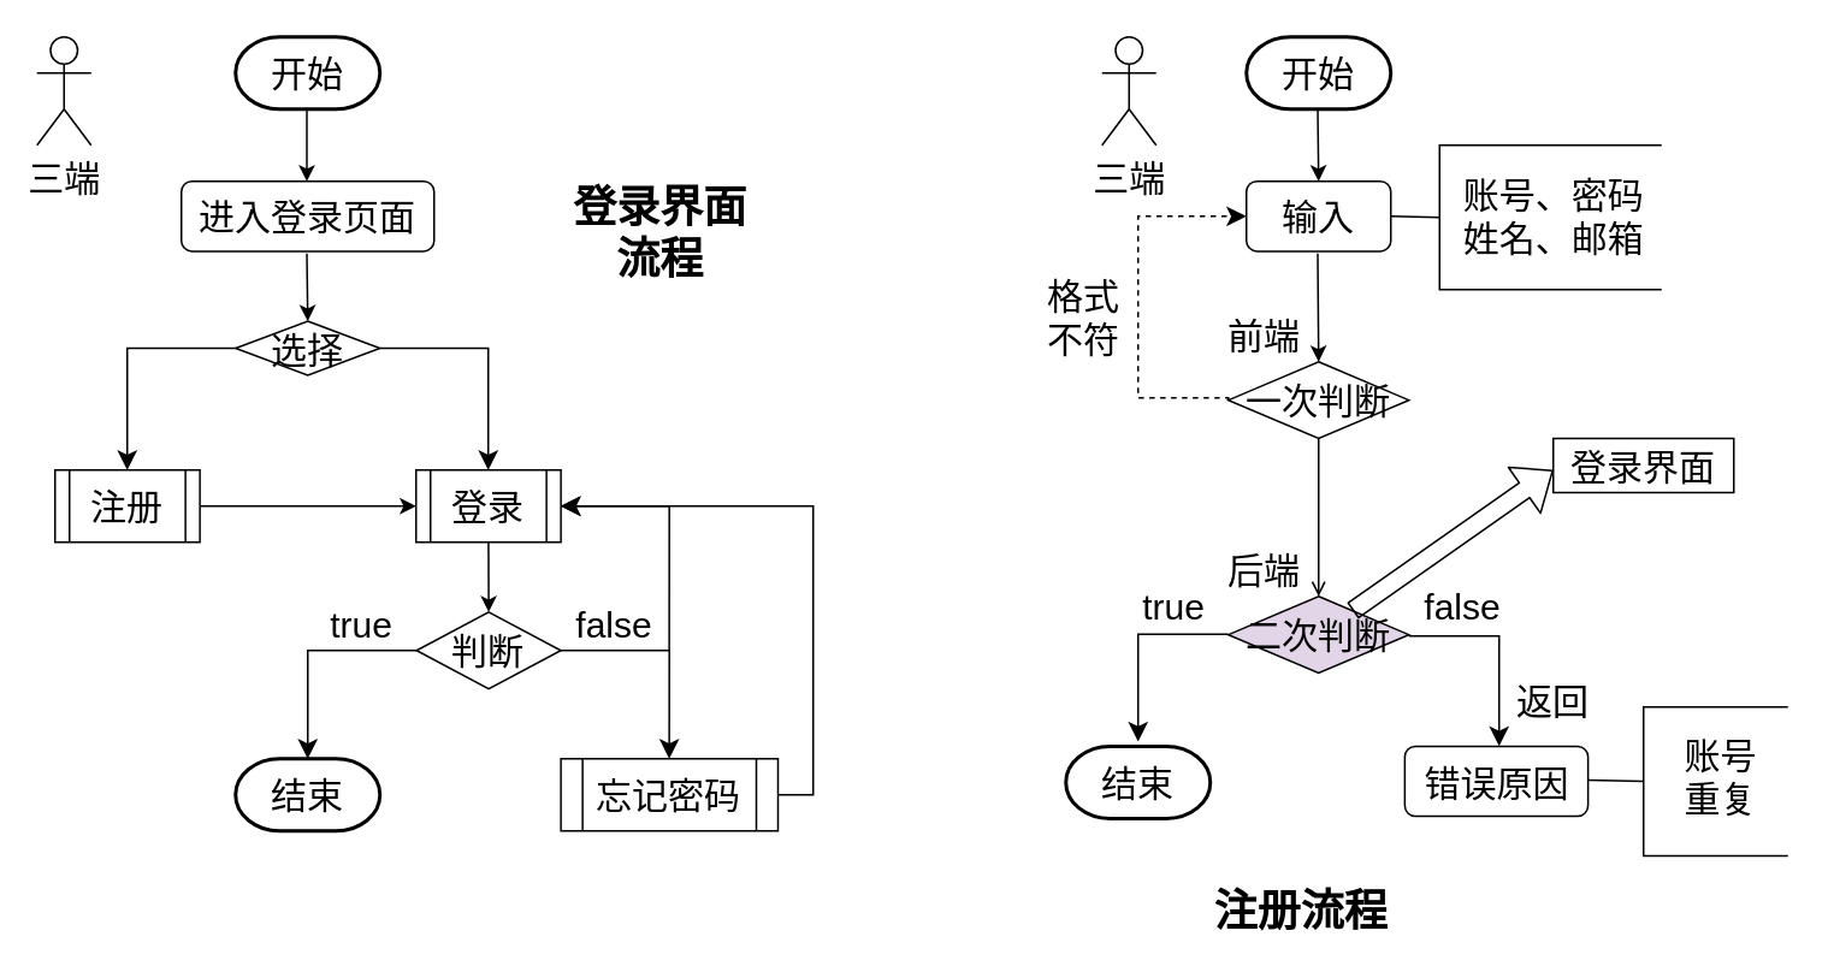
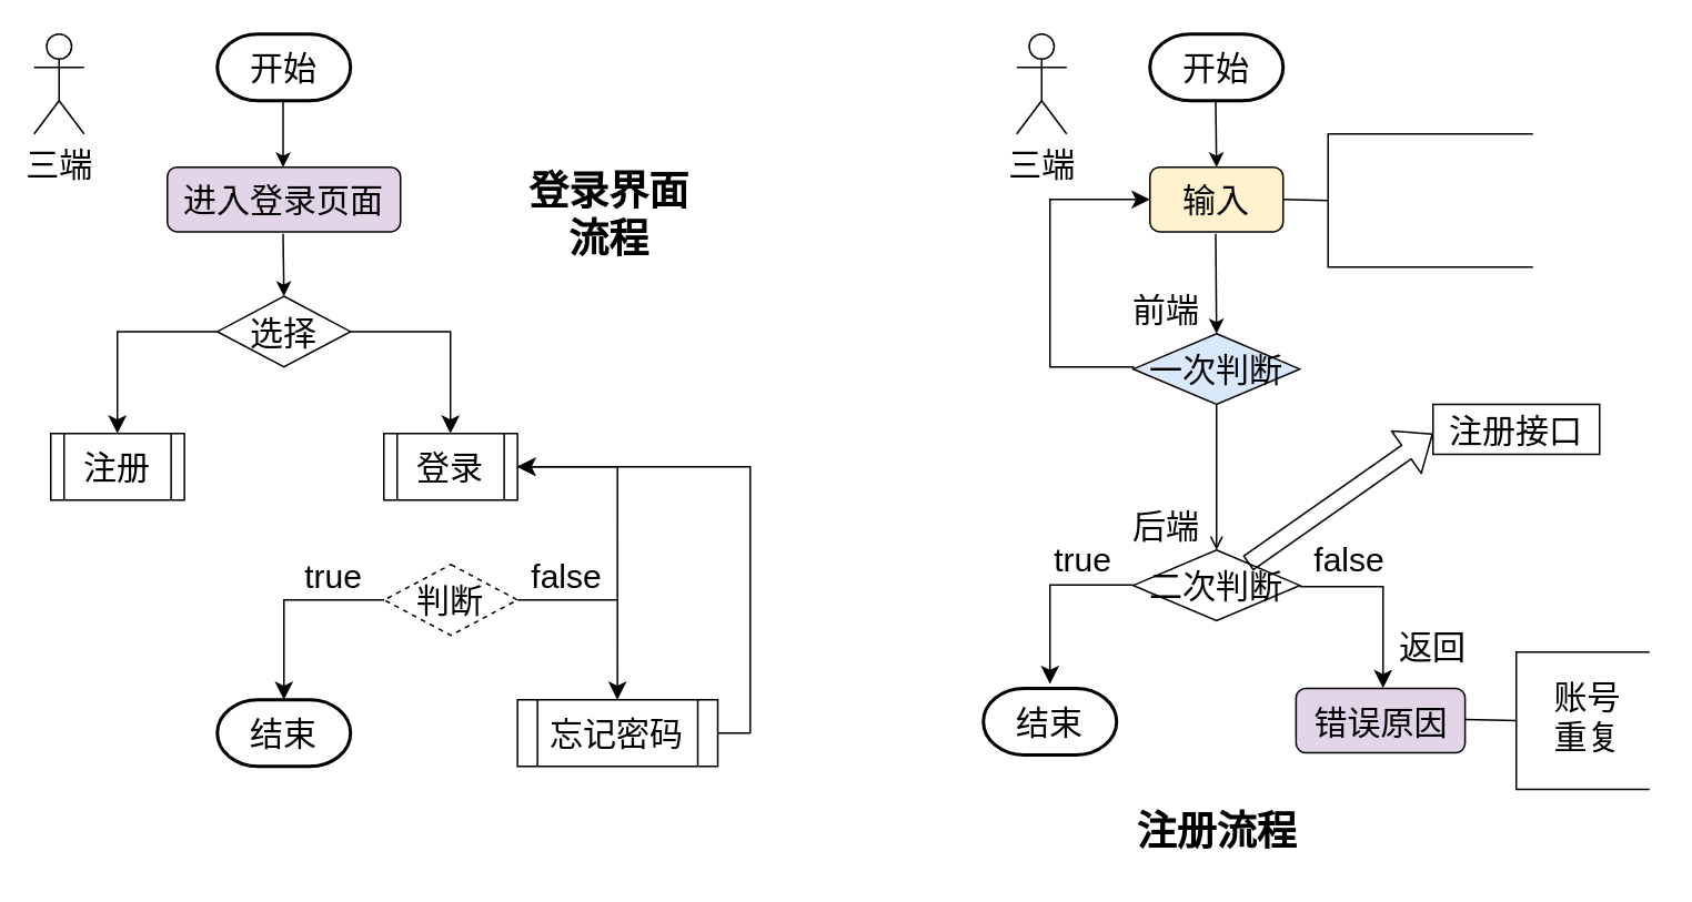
- <mxCell id="35" value="账号、密码&lt;br&gt;姓名、邮箱" style="text;html=1;strokeColor=none;fillColor=none;align=center;verticalAlign=middle;whiteSpace=wrap;rounded=0;strokeWidth=1;fontSize=20;" parent="1" vertex="1"><mxGeometry x="806.75" y="93.75" width="106.5" height="50" as="geometry" /></mxCell>
- <mxCell id="5" value="进入登录页面" style="rounded=1;whiteSpace=wrap;html=1;fontSize=20;" parent="1" vertex="1"><mxGeometry x="100" y="100" width="140" height="38.75" as="geometry" /></mxCell>
+ <mxCell id="5" value="进入登录页面" style="rounded=1;whiteSpace=wrap;html=1;fontSize=20;fillColor=#e1d5e7;" parent="1" vertex="1"><mxGeometry x="100" y="100" width="140" height="38.75" as="geometry" /></mxCell>
- <mxCell id="27" value="输入" style="rounded=1;whiteSpace=wrap;html=1;fontSize=20;" parent="1" vertex="1"><mxGeometry x="690" y="100" width="80" height="38.75" as="geometry" /></mxCell>
+ <mxCell id="27" value="输入" style="rounded=1;whiteSpace=wrap;html=1;fontSize=20;fillColor=#fff2cc;" parent="1" vertex="1"><mxGeometry x="690" y="100" width="80" height="38.75" as="geometry" /></mxCell>
- <mxCell id="47" value="" style="edgeStyle=segmentEdgeStyle;endArrow=classic;html=1;curved=0;rounded=0;endSize=8;startSize=8;strokeWidth=1;fontSize=20;entryX=0;entryY=0.5;entryDx=0;entryDy=0;exitX=0;exitY=0.5;exitDx=0;exitDy=0;dashed=1;" parent="1" source="45" target="27" edge="1"><mxGeometry width="50" height="50" relative="1" as="geometry"><mxPoint x="680" y="220" as="sourcePoint" /><mxPoint x="620" y="120" as="targetPoint" /><Array as="points"><mxPoint x="680" y="220" /><mxPoint x="630" y="220" /><mxPoint x="630" y="119" /></Array></mxGeometry></mxCell>
+ <mxCell id="47" value="" style="edgeStyle=segmentEdgeStyle;endArrow=classic;html=1;curved=0;rounded=0;endSize=8;startSize=8;strokeWidth=1;fontSize=20;entryX=0;entryY=0.5;entryDx=0;entryDy=0;exitX=0;exitY=0.5;exitDx=0;exitDy=0;" parent="1" source="45" target="27" edge="1"><mxGeometry width="50" height="50" relative="1" as="geometry"><mxPoint x="680" y="220" as="sourcePoint" /><mxPoint x="620" y="120" as="targetPoint" /><Array as="points"><mxPoint x="680" y="220" /><mxPoint x="630" y="220" /><mxPoint x="630" y="119" /></Array></mxGeometry></mxCell>
- <mxCell id="48" value="格式不符" style="text;html=1;strokeColor=none;fillColor=none;align=center;verticalAlign=middle;whiteSpace=wrap;rounded=0;fontSize=20;" parent="1" vertex="1"><mxGeometry x="570" y="160" width="60" height="30" as="geometry" /></mxCell>
- <mxCell id="7" value="选择" style="rhombus;whiteSpace=wrap;html=1;fontSize=20;" parent="1" vertex="1"><mxGeometry x="130" y="177.5" width="80" height="30" as="geometry" /></mxCell>
+ <mxCell id="7" value="选择" style="rhombus;whiteSpace=wrap;html=1;fontSize=20;" parent="1" vertex="1"><mxGeometry x="130" y="177.5" width="80" height="42.5" as="geometry" /></mxCell>
- <mxCell id="45" value="一次判断" style="rhombus;whiteSpace=wrap;html=1;fontSize=20;" parent="1" vertex="1"><mxGeometry x="680" y="200" width="100" height="42.5" as="geometry" /></mxCell>
+ <mxCell id="45" value="一次判断" style="rhombus;whiteSpace=wrap;html=1;fontSize=20;fillColor=#dae8fc;" parent="1" vertex="1"><mxGeometry x="680" y="200" width="100" height="42.5" as="geometry" /></mxCell>
- <mxCell id="51" value="&lt;font style=&quot;font-size: 20px;&quot;&gt;登录界面&lt;/font&gt;" style="rounded=0;whiteSpace=wrap;html=1;fillColor=none;" vertex="1" parent="1"><mxGeometry x="860" y="242.5" width="100" height="30" as="geometry" /></mxCell>
+ <mxCell id="51" value="&lt;font style=&quot;font-size: 20px;&quot;&gt;注册接口&lt;/font&gt;" style="rounded=0;whiteSpace=wrap;html=1;fillColor=none;" vertex="1" parent="1"><mxGeometry x="860" y="242.5" width="100" height="30" as="geometry" /></mxCell>
- <mxCell id="12" value="" style="endArrow=classic;html=1;strokeWidth=1;fontSize=20;exitX=1;exitY=0.5;exitDx=0;exitDy=0;entryX=0;entryY=0.5;entryDx=0;entryDy=0;" parent="1" source="10" target="11" edge="1"><mxGeometry width="50" height="50" relative="1" as="geometry"><mxPoint x="370" y="340" as="sourcePoint" /><mxPoint x="420" y="290" as="targetPoint" /></mxGeometry></mxCell>
- <mxCell id="13" value="" style="endArrow=classic;html=1;fontSize=20;strokeWidth=1;exitX=0.5;exitY=1;exitDx=0;exitDy=0;entryX=0.5;entryY=0;entryDx=0;entryDy=0;" parent="1" source="11" target="14" edge="1"><mxGeometry width="50" height="50" relative="1" as="geometry"><mxPoint x="280" y="310" as="sourcePoint" /><mxPoint x="270" y="340" as="targetPoint" /></mxGeometry></mxCell>
- <mxCell id="29" value="二次判断" style="rhombus;whiteSpace=wrap;html=1;fontSize=20;fillColor=#e1d5e7;" parent="1" vertex="1"><mxGeometry x="680" y="330" width="100" height="42.5" as="geometry" /></mxCell>
+ <mxCell id="29" value="二次判断" style="rhombus;whiteSpace=wrap;html=1;fontSize=20;" parent="1" vertex="1"><mxGeometry x="680" y="330" width="100" height="42.5" as="geometry" /></mxCell>
- <mxCell id="14" value="判断" style="rhombus;whiteSpace=wrap;html=1;fontSize=20;" parent="1" vertex="1"><mxGeometry x="230.25" y="338.75" width="80" height="42.5" as="geometry" /></mxCell>
+ <mxCell id="14" value="判断" style="rhombus;whiteSpace=wrap;html=1;fontSize=20;dashed=1;" parent="1" vertex="1"><mxGeometry x="230.25" y="338.75" width="80" height="42.5" as="geometry" /></mxCell>
- <mxCell id="40" value="错误原因" style="rounded=1;whiteSpace=wrap;html=1;fontSize=20;" parent="1" vertex="1"><mxGeometry x="777.75" y="413.13" width="101.5" height="38.75" as="geometry" /></mxCell>
+ <mxCell id="40" value="错误原因" style="rounded=1;whiteSpace=wrap;html=1;fontSize=20;fillColor=#e1d5e7;" parent="1" vertex="1"><mxGeometry x="777.75" y="413.13" width="101.5" height="38.75" as="geometry" /></mxCell>
- <mxCell id="36" value="注册流程" style="text;strokeColor=none;fillColor=none;html=1;fontSize=24;fontStyle=1;verticalAlign=middle;align=center;" parent="1" vertex="1"><mxGeometry x="670" y="485" width="100" height="40" as="geometry" /></mxCell>
+ <mxCell id="36" value="注册流程" style="text;strokeColor=none;fillColor=none;html=1;fontSize=24;fontStyle=1;verticalAlign=middle;align=center;" parent="1" vertex="1"><mxGeometry x="680" y="480" width="100" height="40" as="geometry" /></mxCell>
